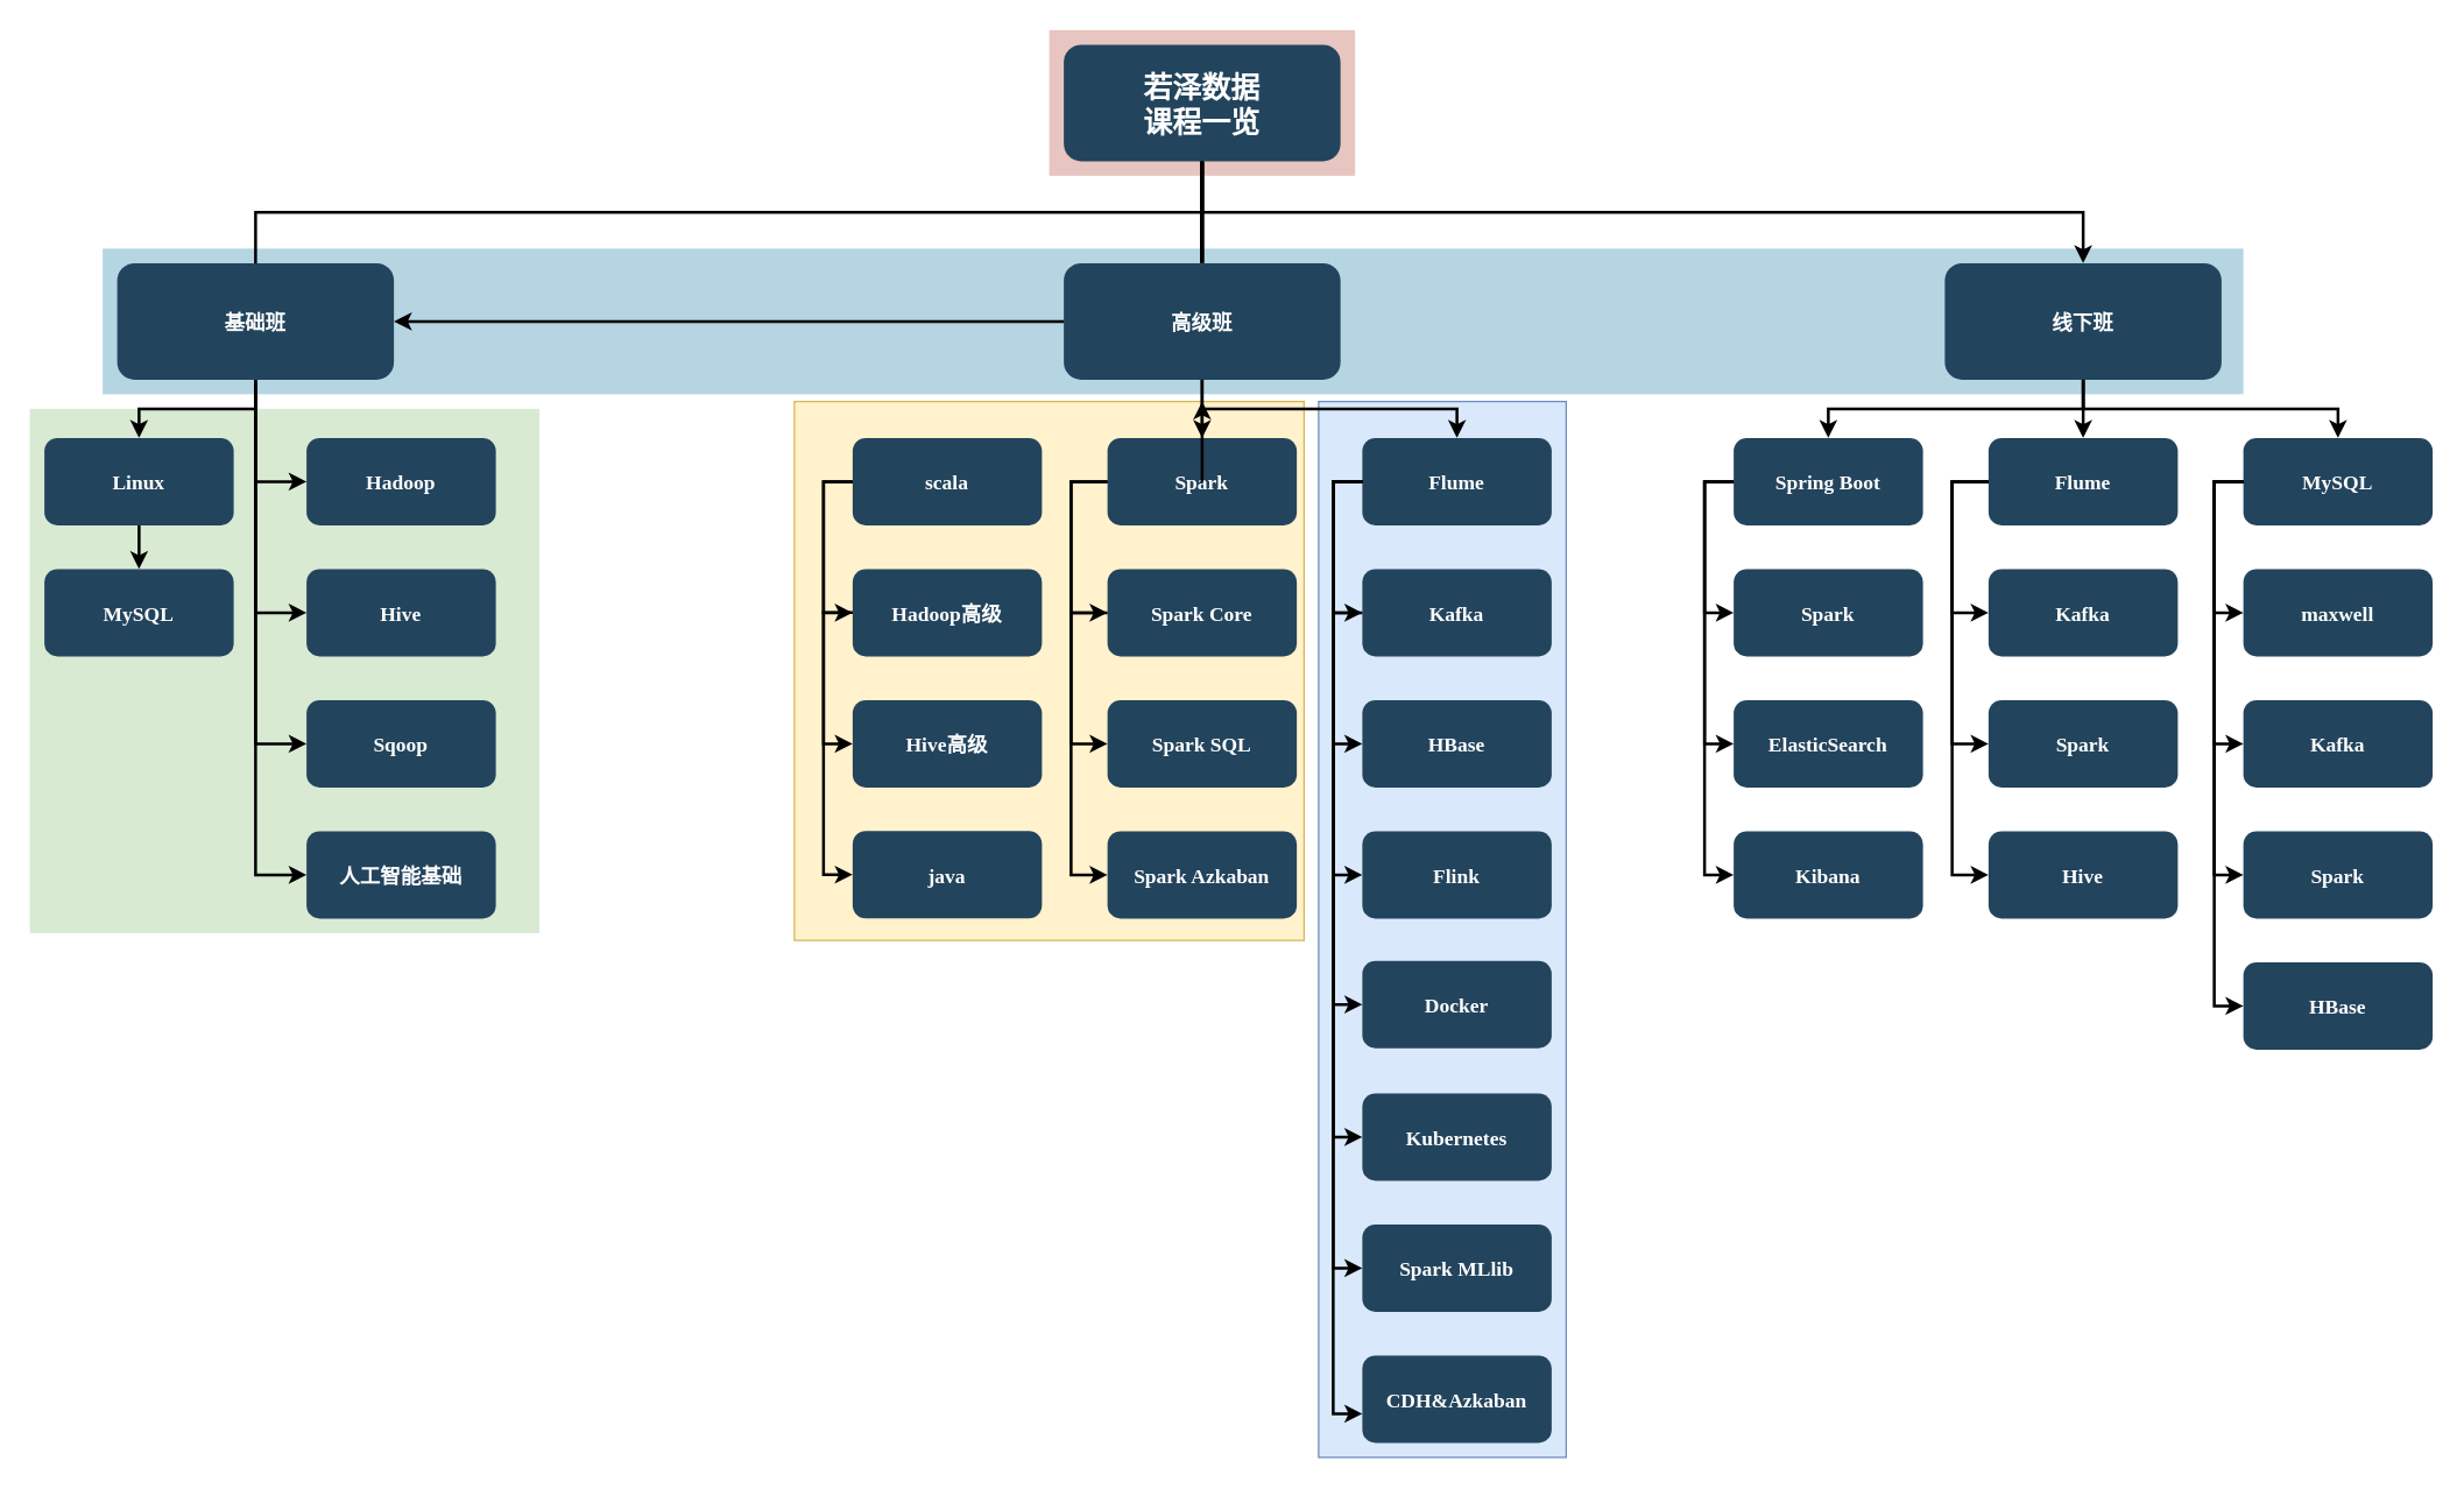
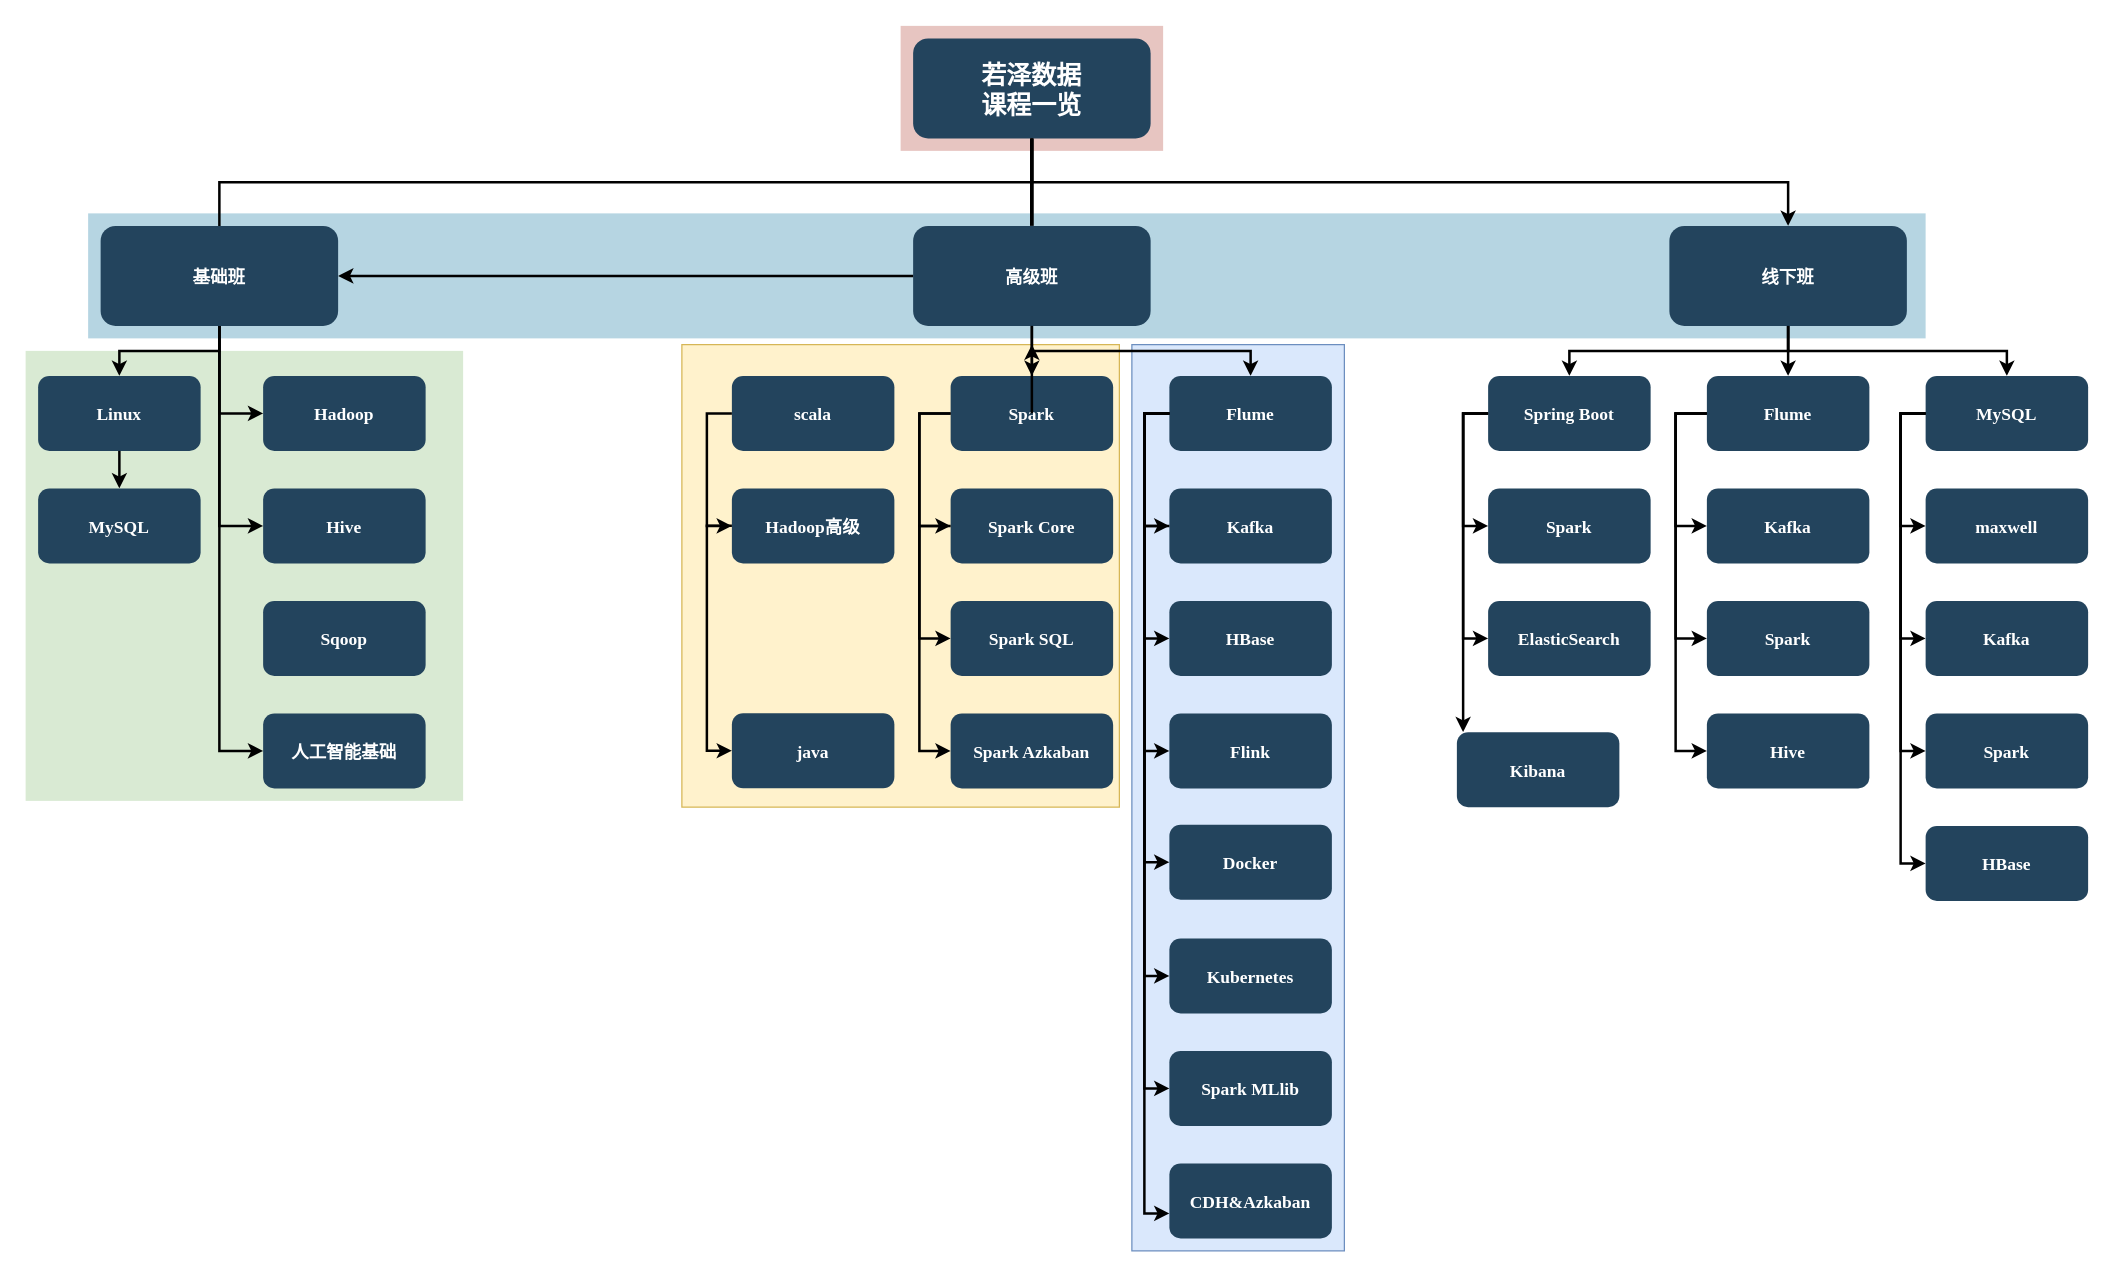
- <mxCell id="49" value="" style="edgeStyle=elbowEdgeStyle;elbow=horizontal;strokeWidth=2;rounded=0" parent="1" source="12" target="17" edge="1"><mxGeometry x="-50" y="-20.0" width="100" height="100" as="geometry"><mxPoint x="-50" y="80" as="sourcePoint" /><mxPoint x="50" y="-20" as="targetPoint" /><Array as="points"><mxPoint x="175" y="370" /></Array></mxGeometry></mxCell>
- <mxCell id="52" value="" style="edgeStyle=elbowEdgeStyle;elbow=horizontal;strokeWidth=2;rounded=0" parent="1" source="19" target="21" edge="1"><mxGeometry x="145" y="-20.0" width="100" height="100" as="geometry"><mxPoint x="145" y="80" as="sourcePoint" /><mxPoint x="245" y="-20" as="targetPoint" /><Array as="points"><mxPoint x="565" y="420" /></Array></mxGeometry></mxCell>
- <mxCell id="21" value="Hive高级" style="rounded=1;fillColor=#23445D;gradientColor=none;strokeColor=none;fontColor=#FFFFFF;fontStyle=1;fontFamily=Tahoma;fontSize=14" parent="1" vertex="1"><mxGeometry x="585" y="480" width="130" height="60" as="geometry" /></mxCell>
- <mxCell id="36" value="Kibana" style="rounded=1;fillColor=#23445D;gradientColor=none;strokeColor=none;fontColor=#FFFFFF;fontStyle=1;fontFamily=Tahoma;fontSize=14" parent="1" vertex="1"><mxGeometry x="1190" y="570" width="130" height="60" as="geometry" /></mxCell>
+ <mxCell id="36" value="Kibana" style="rounded=1;fillColor=#23445D;gradientColor=none;strokeColor=none;fontColor=#FFFFFF;fontStyle=1;fontFamily=Tahoma;fontSize=14" parent="1" vertex="1"><mxGeometry x="1165" y="585" width="130" height="60" as="geometry" /></mxCell>
